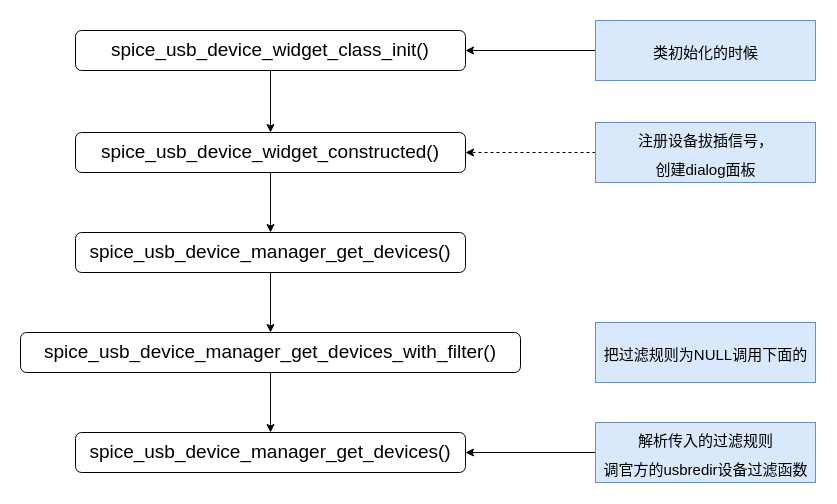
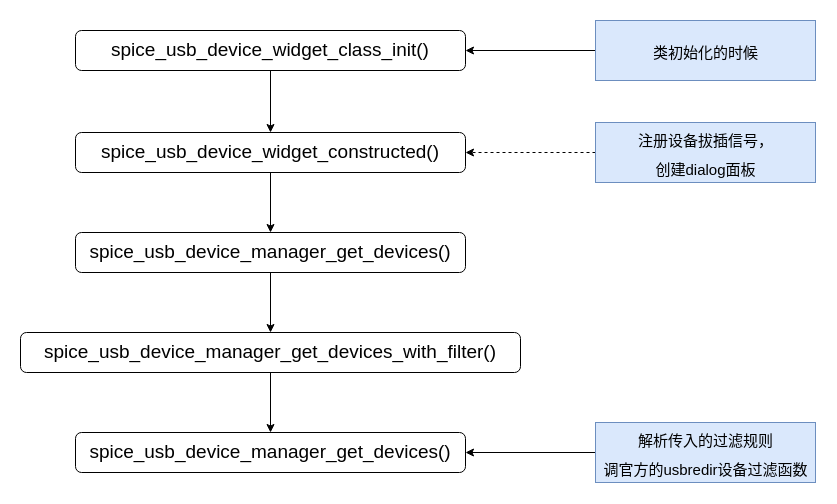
- <mxCell id="11" value="&lt;span style=&quot;font-weight: 400; font-size: 15px;&quot;&gt;把过滤规则为NULL调用下面的&lt;br&gt;&lt;/span&gt;" style="text;strokeColor=#6c8ebf;fillColor=#dae8fc;html=1;fontSize=24;fontStyle=1;verticalAlign=middle;align=center;" vertex="1" parent="1"><mxGeometry x="595" y="322" width="220" height="60" as="geometry" /></mxCell>
